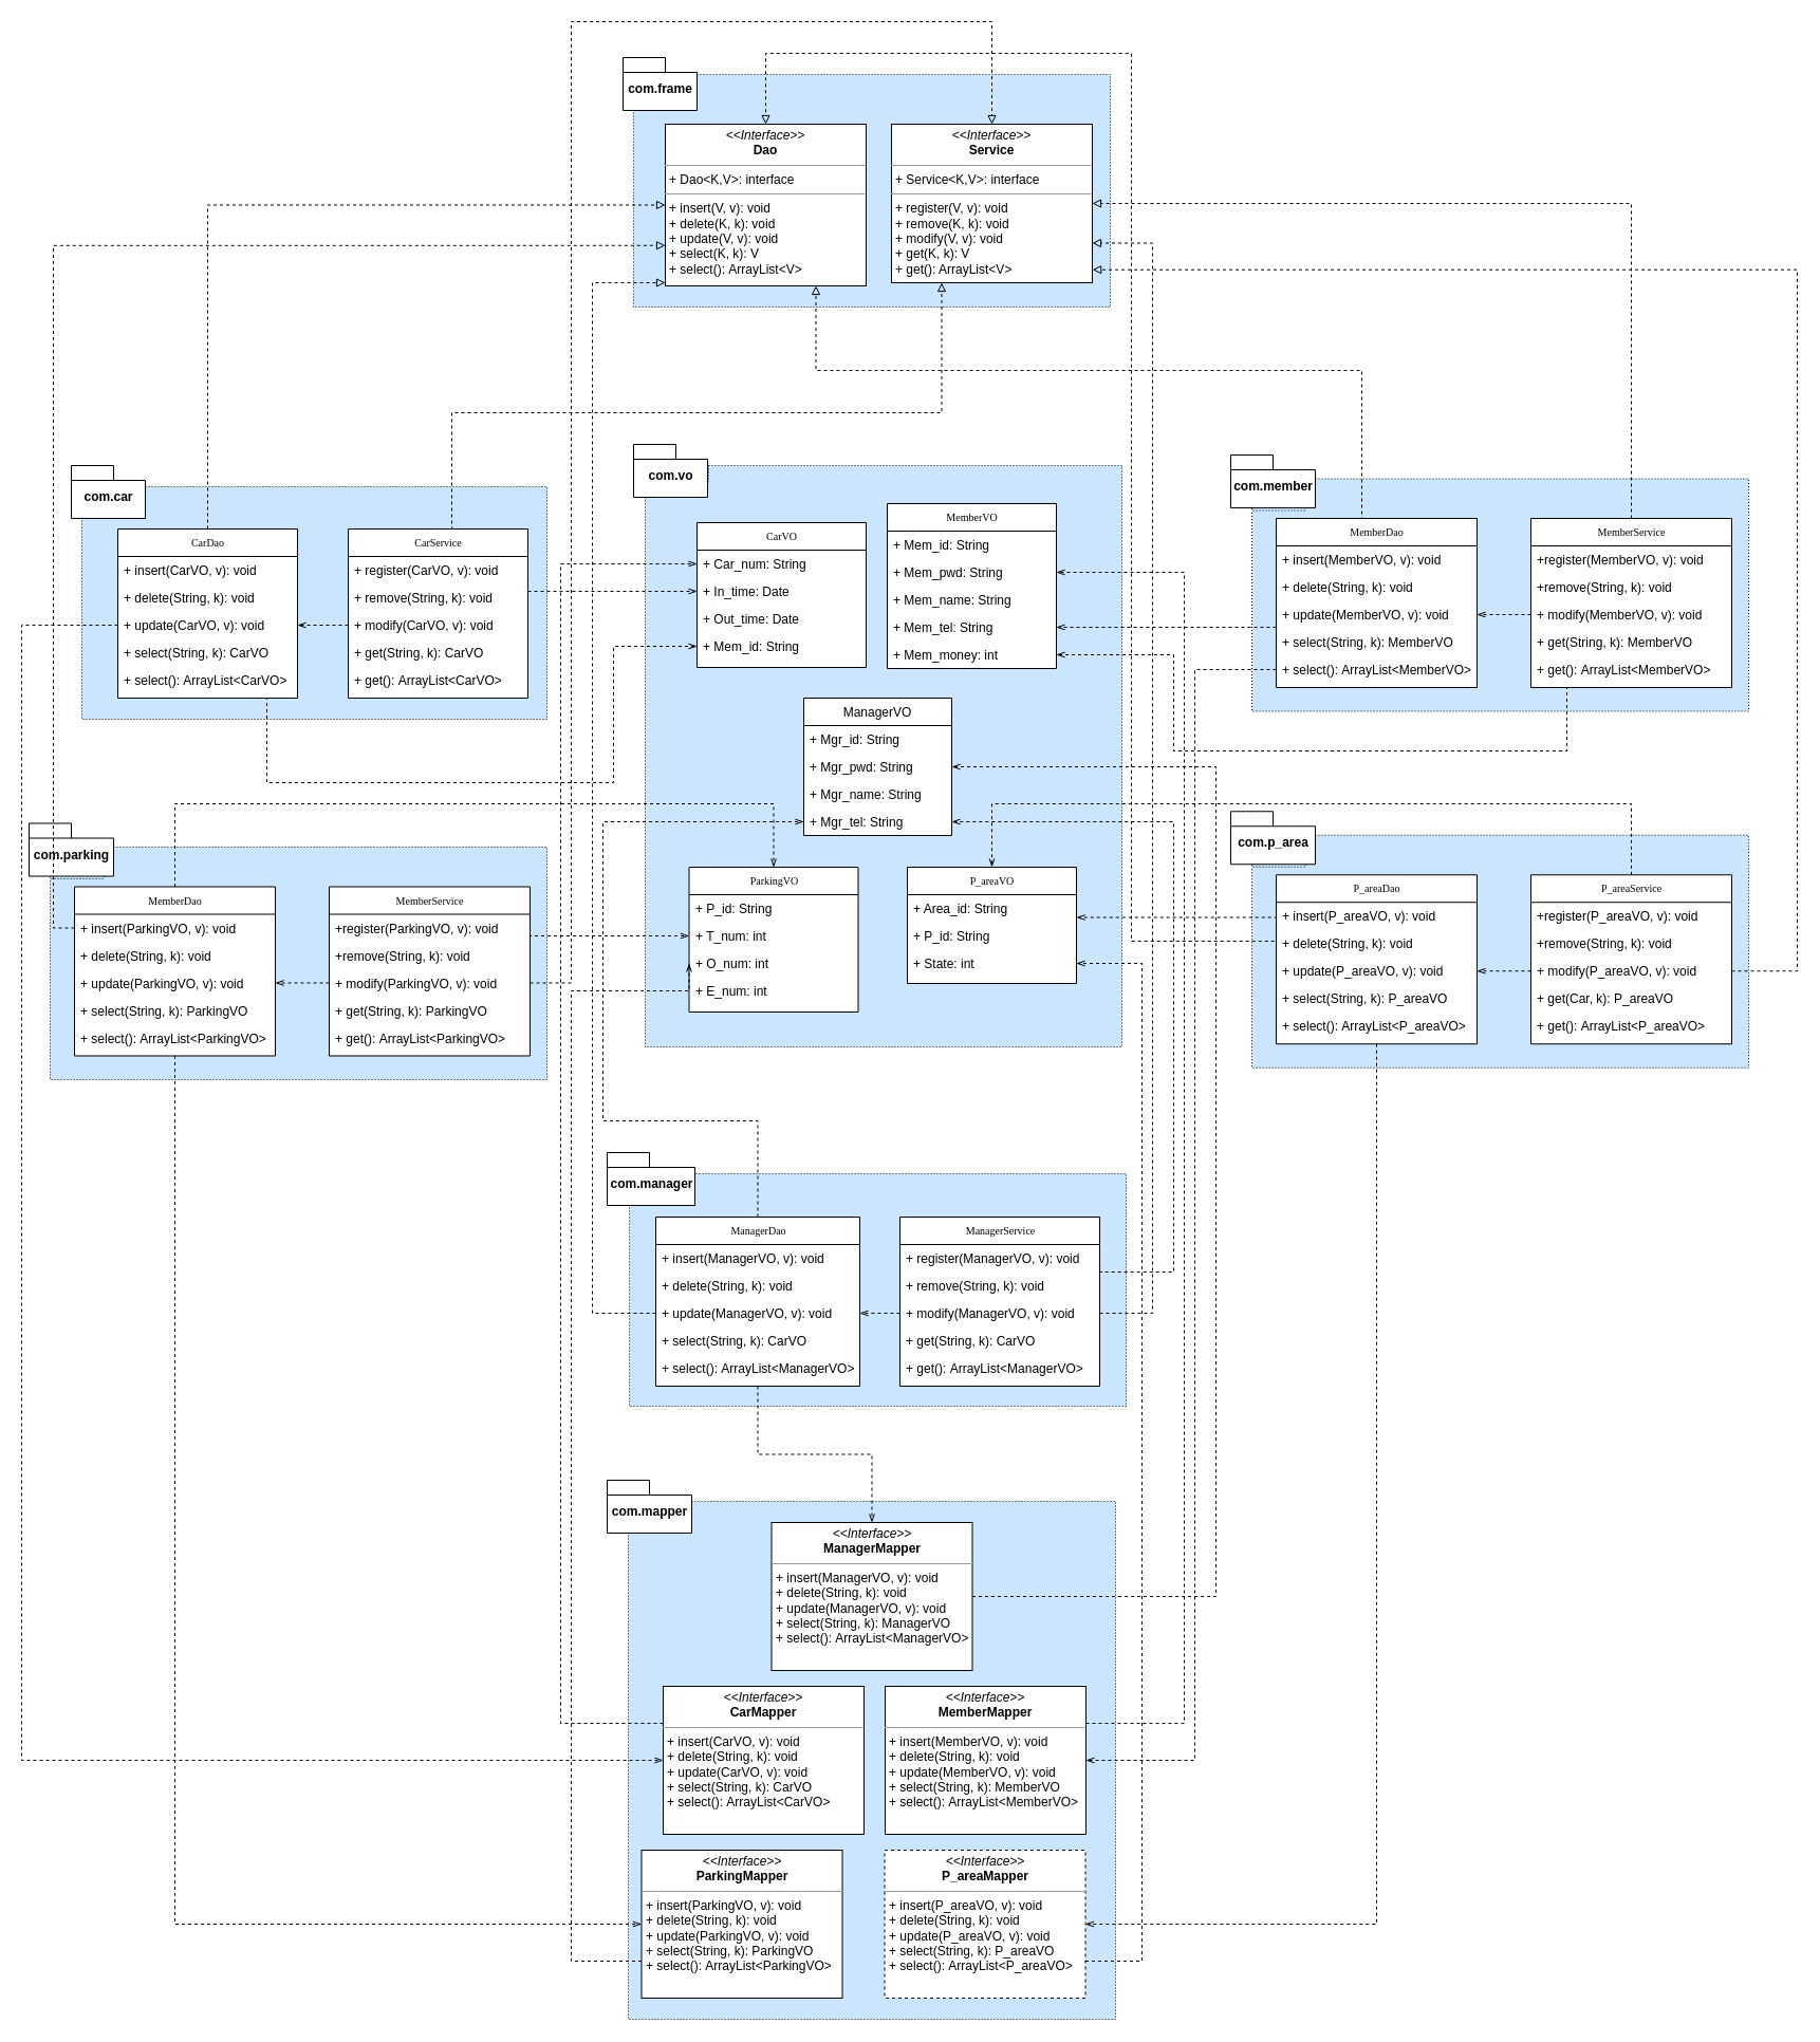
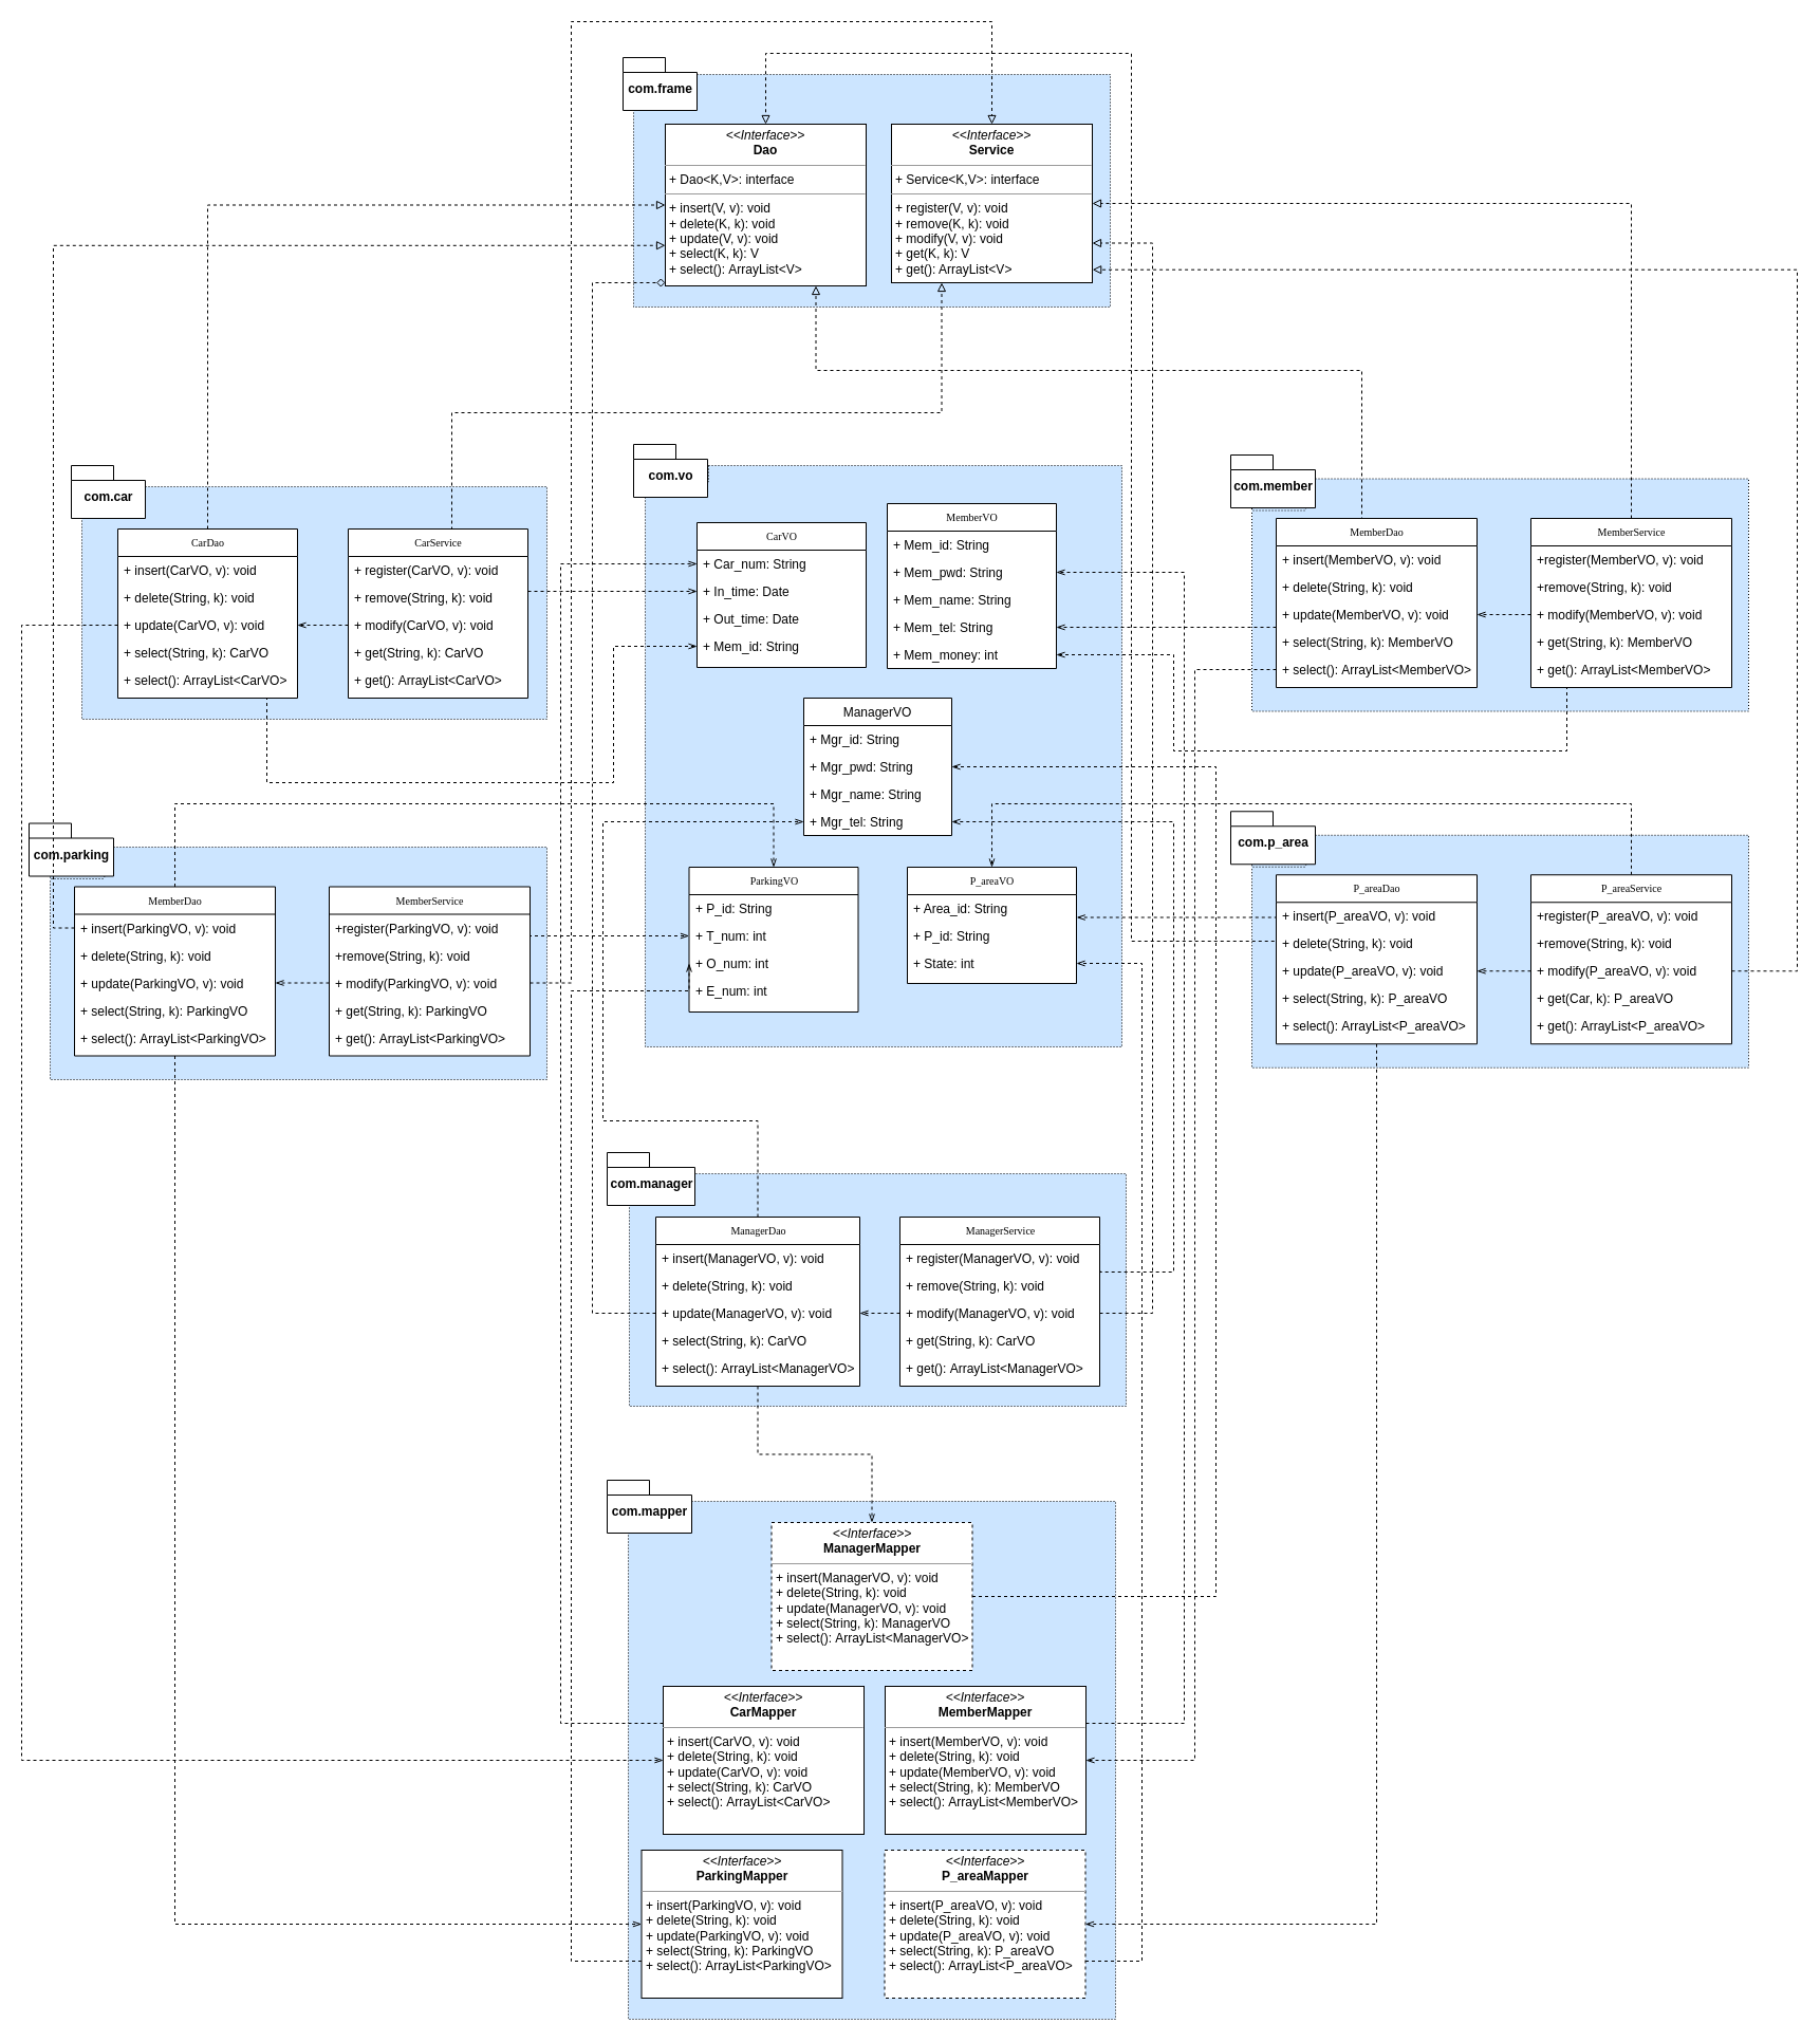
- <mxCell id="87" style="edgeStyle=orthogonalEdgeStyle;rounded=0;orthogonalLoop=1;jettySize=auto;html=1;dashed=1;startArrow=none;startFill=0;endArrow=block;endFill=0;exitX=0;exitY=0.5;exitDx=0;exitDy=0;" parent="1" source="75" target="17" edge="1"><mxGeometry relative="1" as="geometry"><mxPoint x="590" y="1233" as="sourcePoint" /><mxPoint x="599" y="267" as="targetPoint" /><Array as="points"><mxPoint x="560" y="1242" /><mxPoint x="560" y="267" /></Array></mxGeometry></mxCell>
+ <mxCell id="87" style="edgeStyle=orthogonalEdgeStyle;rounded=0;orthogonalLoop=1;jettySize=auto;html=1;dashed=1;startArrow=none;startFill=0;endArrow=diamond;endFill=0;exitX=0;exitY=0.5;exitDx=0;exitDy=0;" parent="1" source="75" target="17" edge="1"><mxGeometry relative="1" as="geometry"><mxPoint x="590" y="1233" as="sourcePoint" /><mxPoint x="599" y="267" as="targetPoint" /><Array as="points"><mxPoint x="560" y="1242" /><mxPoint x="560" y="267" /></Array></mxGeometry></mxCell>
- <mxCell id="134" value="&lt;p style=&quot;margin: 0px ; margin-top: 4px ; text-align: center&quot;&gt;&lt;i&gt;&amp;lt;&amp;lt;Interface&amp;gt;&amp;gt;&lt;/i&gt;&lt;br&gt;&lt;b&gt;ManagerMapper&lt;/b&gt;&lt;/p&gt;&lt;hr size=&quot;1&quot;&gt;&lt;p style=&quot;margin: 0px ; margin-left: 4px&quot;&gt;&lt;span&gt;+ insert(&lt;/span&gt;ManagerVO&lt;span&gt;, v): void&lt;/span&gt;&lt;/p&gt;&lt;p style=&quot;margin: 0px ; margin-left: 4px&quot;&gt;&lt;span&gt;+ delete(String, k):&amp;nbsp;void&lt;/span&gt;&lt;br&gt;&lt;/p&gt;&lt;p style=&quot;margin: 0px ; margin-left: 4px&quot;&gt;&lt;span&gt;+&amp;nbsp;&lt;/span&gt;&lt;span&gt;update(ManagerVO, v):&amp;nbsp;void&lt;/span&gt;&lt;span&gt;&lt;br&gt;&lt;/span&gt;&lt;/p&gt;&lt;p style=&quot;margin: 0px ; margin-left: 4px&quot;&gt;&lt;span&gt;+&amp;nbsp;&lt;/span&gt;&lt;span&gt;select(String, k): ManagerVO&lt;br&gt;&lt;/span&gt;&lt;/p&gt;&lt;p style=&quot;margin: 0px ; margin-left: 4px&quot;&gt;&lt;span&gt;+&amp;nbsp;&lt;/span&gt;&lt;span&gt;select():&amp;nbsp;ArrayList&amp;lt;ManagerVO&amp;gt;&lt;/span&gt;&lt;span&gt;&lt;br&gt;&lt;/span&gt;&lt;/p&gt;" style="verticalAlign=top;align=left;overflow=fill;fontSize=12;fontFamily=Helvetica;html=1;rounded=0;shadow=0;comic=0;labelBackgroundColor=none;strokeWidth=1" parent="1" vertex="1"><mxGeometry x="729.5" y="1440" width="190" height="140" as="geometry" /></mxCell>
+ <mxCell id="134" value="&lt;p style=&quot;margin: 0px ; margin-top: 4px ; text-align: center&quot;&gt;&lt;i&gt;&amp;lt;&amp;lt;Interface&amp;gt;&amp;gt;&lt;/i&gt;&lt;br&gt;&lt;b&gt;ManagerMapper&lt;/b&gt;&lt;/p&gt;&lt;hr size=&quot;1&quot;&gt;&lt;p style=&quot;margin: 0px ; margin-left: 4px&quot;&gt;&lt;span&gt;+ insert(&lt;/span&gt;ManagerVO&lt;span&gt;, v): void&lt;/span&gt;&lt;/p&gt;&lt;p style=&quot;margin: 0px ; margin-left: 4px&quot;&gt;&lt;span&gt;+ delete(String, k):&amp;nbsp;void&lt;/span&gt;&lt;br&gt;&lt;/p&gt;&lt;p style=&quot;margin: 0px ; margin-left: 4px&quot;&gt;&lt;span&gt;+&amp;nbsp;&lt;/span&gt;&lt;span&gt;update(ManagerVO, v):&amp;nbsp;void&lt;/span&gt;&lt;span&gt;&lt;br&gt;&lt;/span&gt;&lt;/p&gt;&lt;p style=&quot;margin: 0px ; margin-left: 4px&quot;&gt;&lt;span&gt;+&amp;nbsp;&lt;/span&gt;&lt;span&gt;select(String, k): ManagerVO&lt;br&gt;&lt;/span&gt;&lt;/p&gt;&lt;p style=&quot;margin: 0px ; margin-left: 4px&quot;&gt;&lt;span&gt;+&amp;nbsp;&lt;/span&gt;&lt;span&gt;select():&amp;nbsp;ArrayList&amp;lt;ManagerVO&amp;gt;&lt;/span&gt;&lt;span&gt;&lt;br&gt;&lt;/span&gt;&lt;/p&gt;" style="verticalAlign=top;align=left;overflow=fill;fontSize=12;fontFamily=Helvetica;html=1;rounded=0;shadow=0;comic=0;labelBackgroundColor=none;strokeWidth=1;dashed=1;" parent="1" vertex="1"><mxGeometry x="729.5" y="1440" width="190" height="140" as="geometry" /></mxCell>
